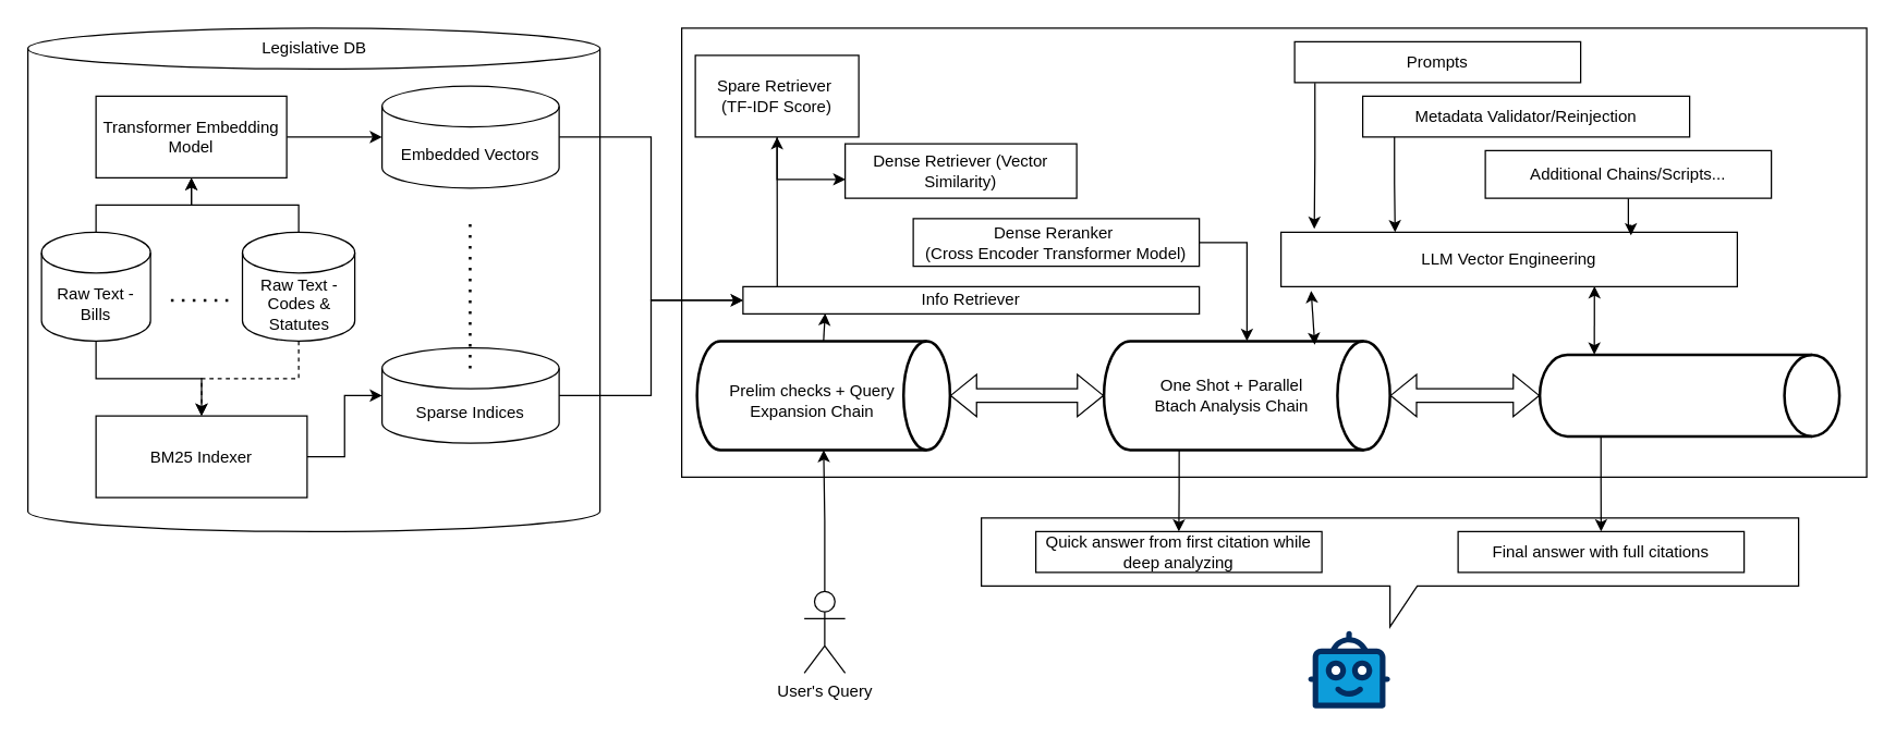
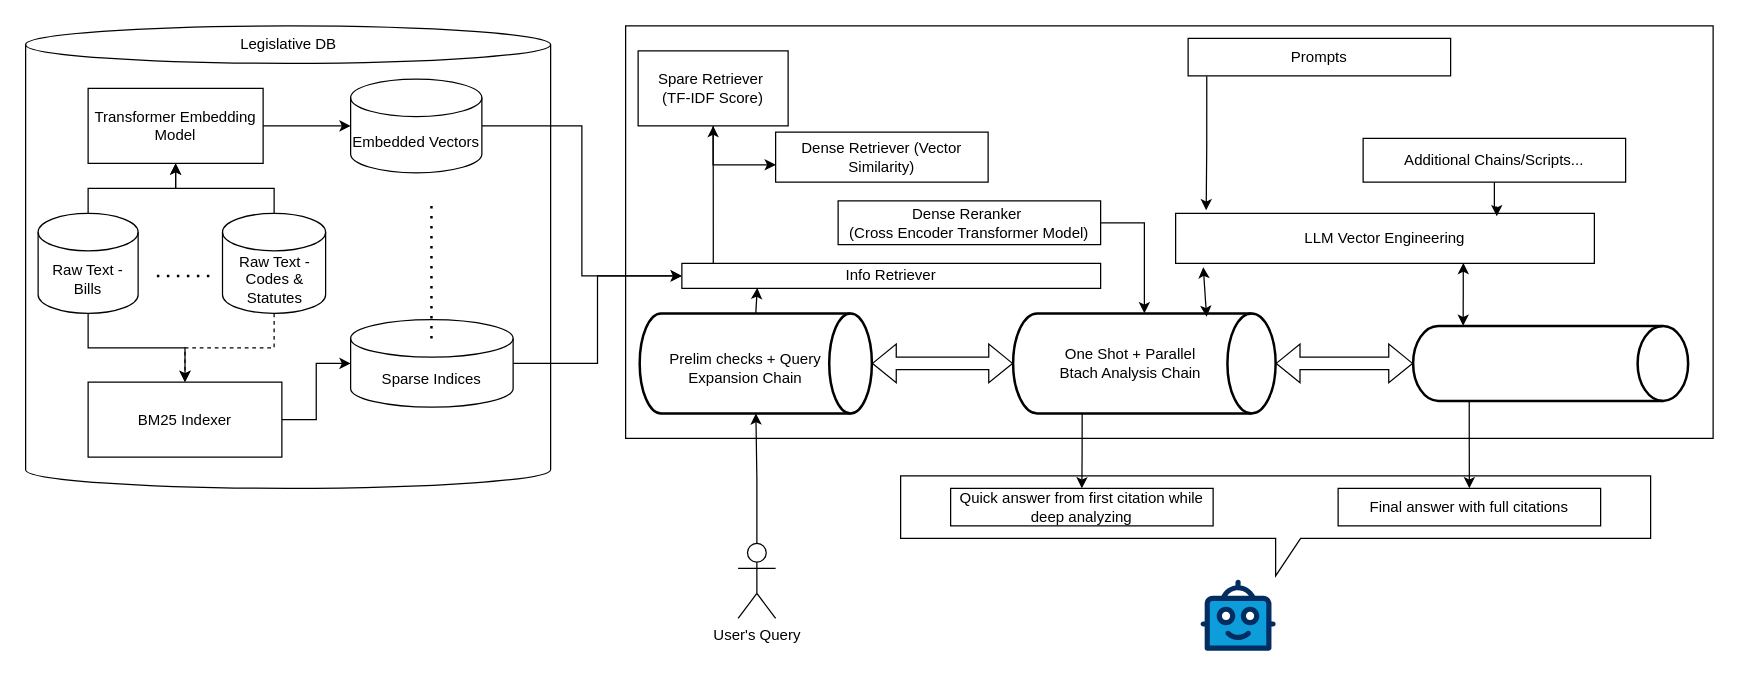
- <mxCell id="43" value="Metadata Validator/Reinjection" style="rounded=0;whiteSpace=wrap;html=1;" vertex="1" parent="1"><mxGeometry x="1000" y="70" width="240" height="30" as="geometry" /></mxCell>
- <mxCell id="14" value="Embedded Vectors" style="shape=cylinder3;whiteSpace=wrap;html=1;boundedLbl=1;backgroundOutline=1;size=15;" vertex="1" parent="1"><mxGeometry x="280" y="62.5" width="130" height="75" as="geometry" /></mxCell>
+ <mxCell id="14" value="Embedded Vectors" style="shape=cylinder3;whiteSpace=wrap;html=1;boundedLbl=1;backgroundOutline=1;size=15;" vertex="1" parent="1"><mxGeometry x="280" y="62.5" width="105" height="75" as="geometry" /></mxCell>
- <mxCell id="42" style="edgeStyle=orthogonalEdgeStyle;rounded=0;orthogonalLoop=1;jettySize=auto;html=1;entryX=0.25;entryY=0;entryDx=0;entryDy=0;exitX=0.097;exitY=0.93;exitDx=0;exitDy=0;exitPerimeter=0;" edge="1" parent="1" source="43" target="39"><mxGeometry relative="1" as="geometry"><mxPoint x="1024" y="120" as="sourcePoint" /></mxGeometry></mxCell>
